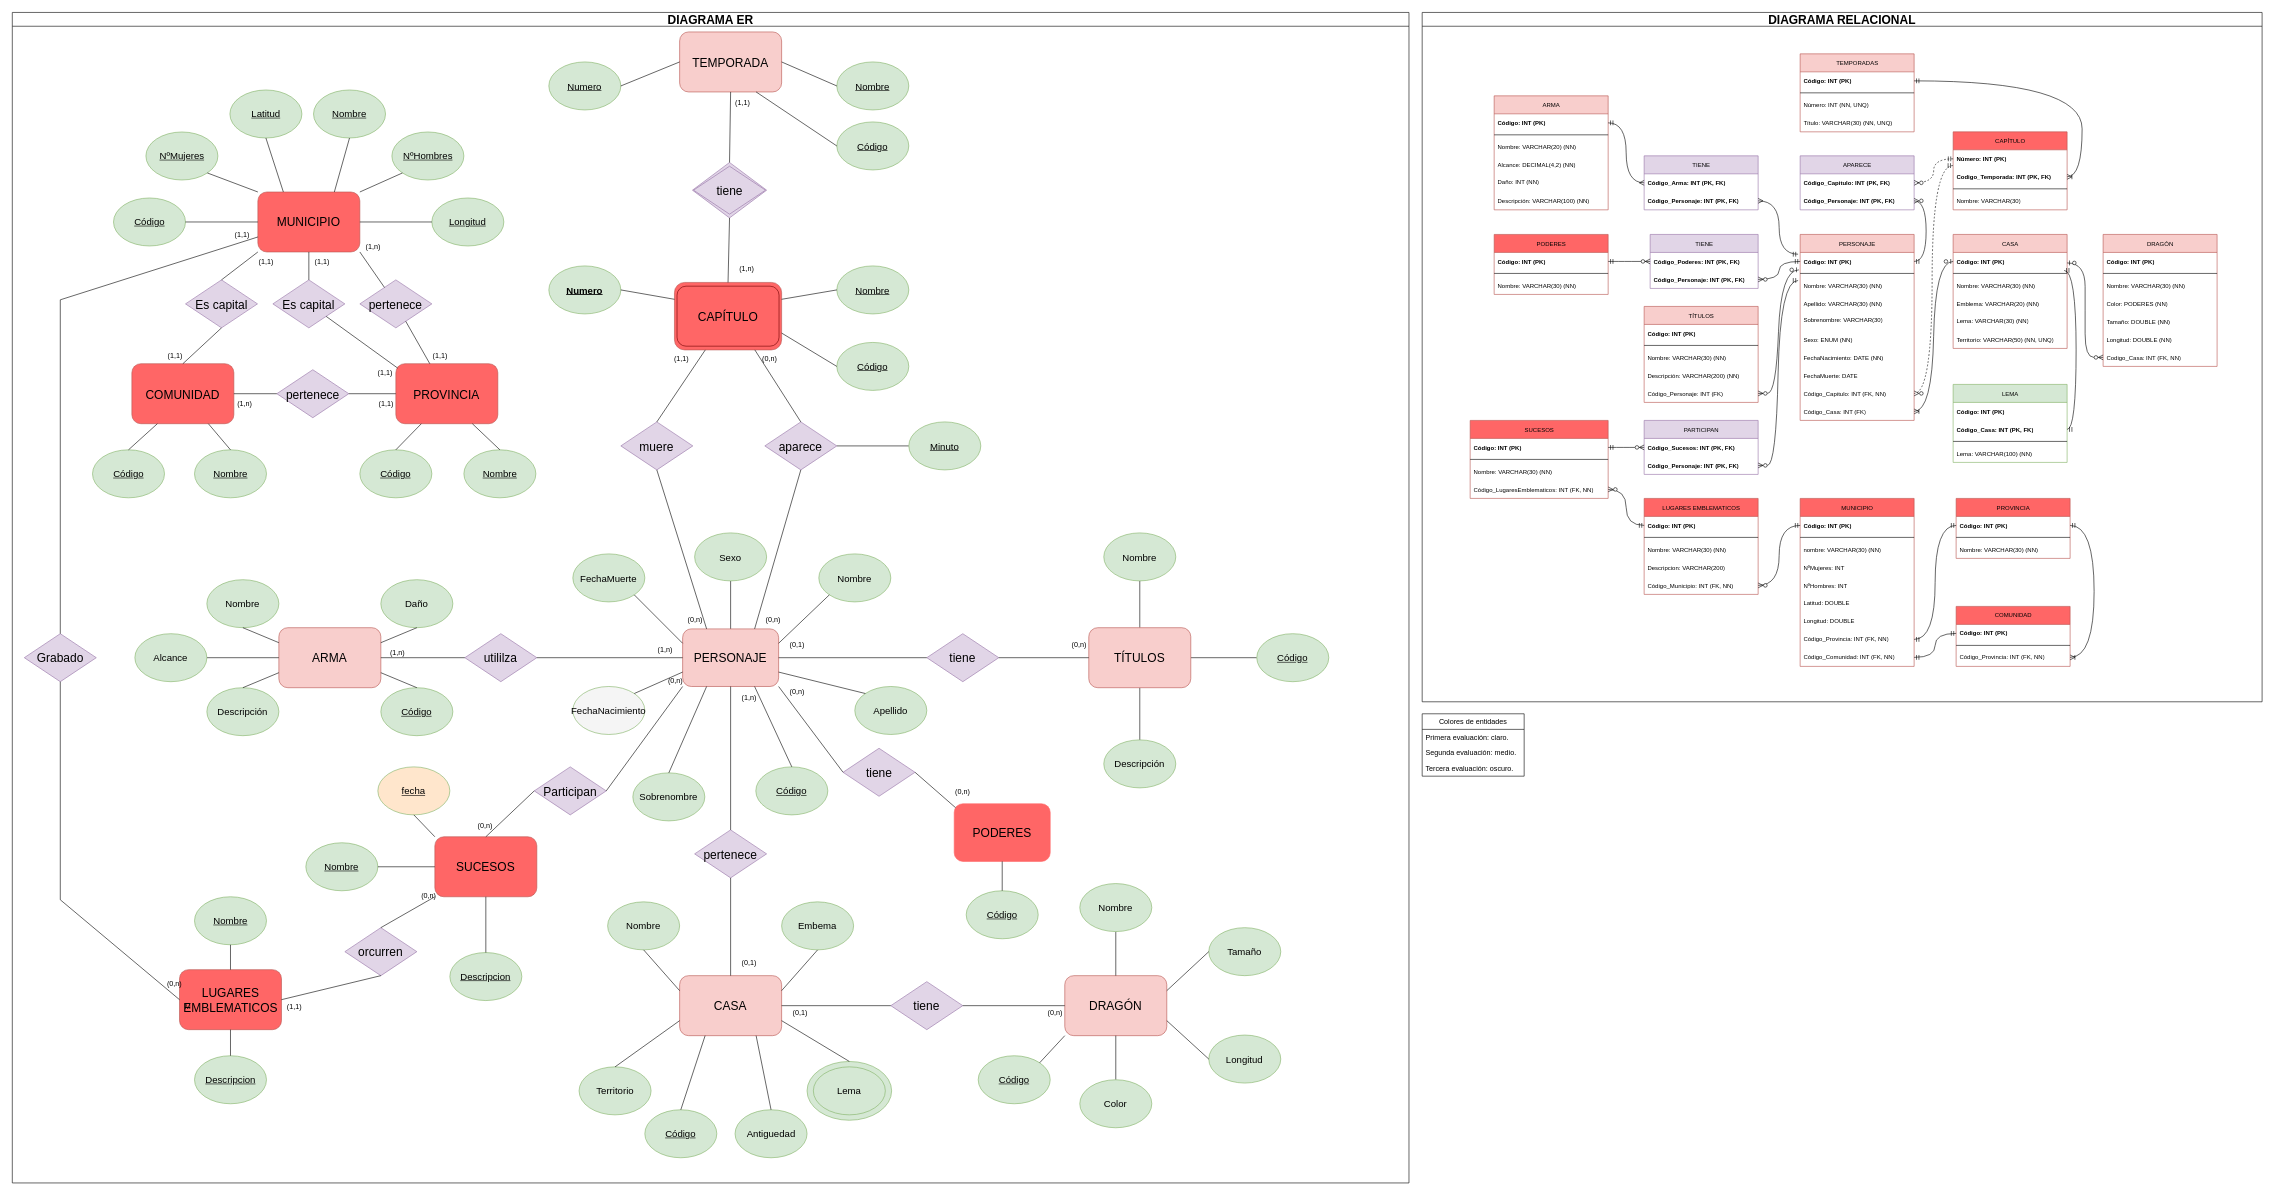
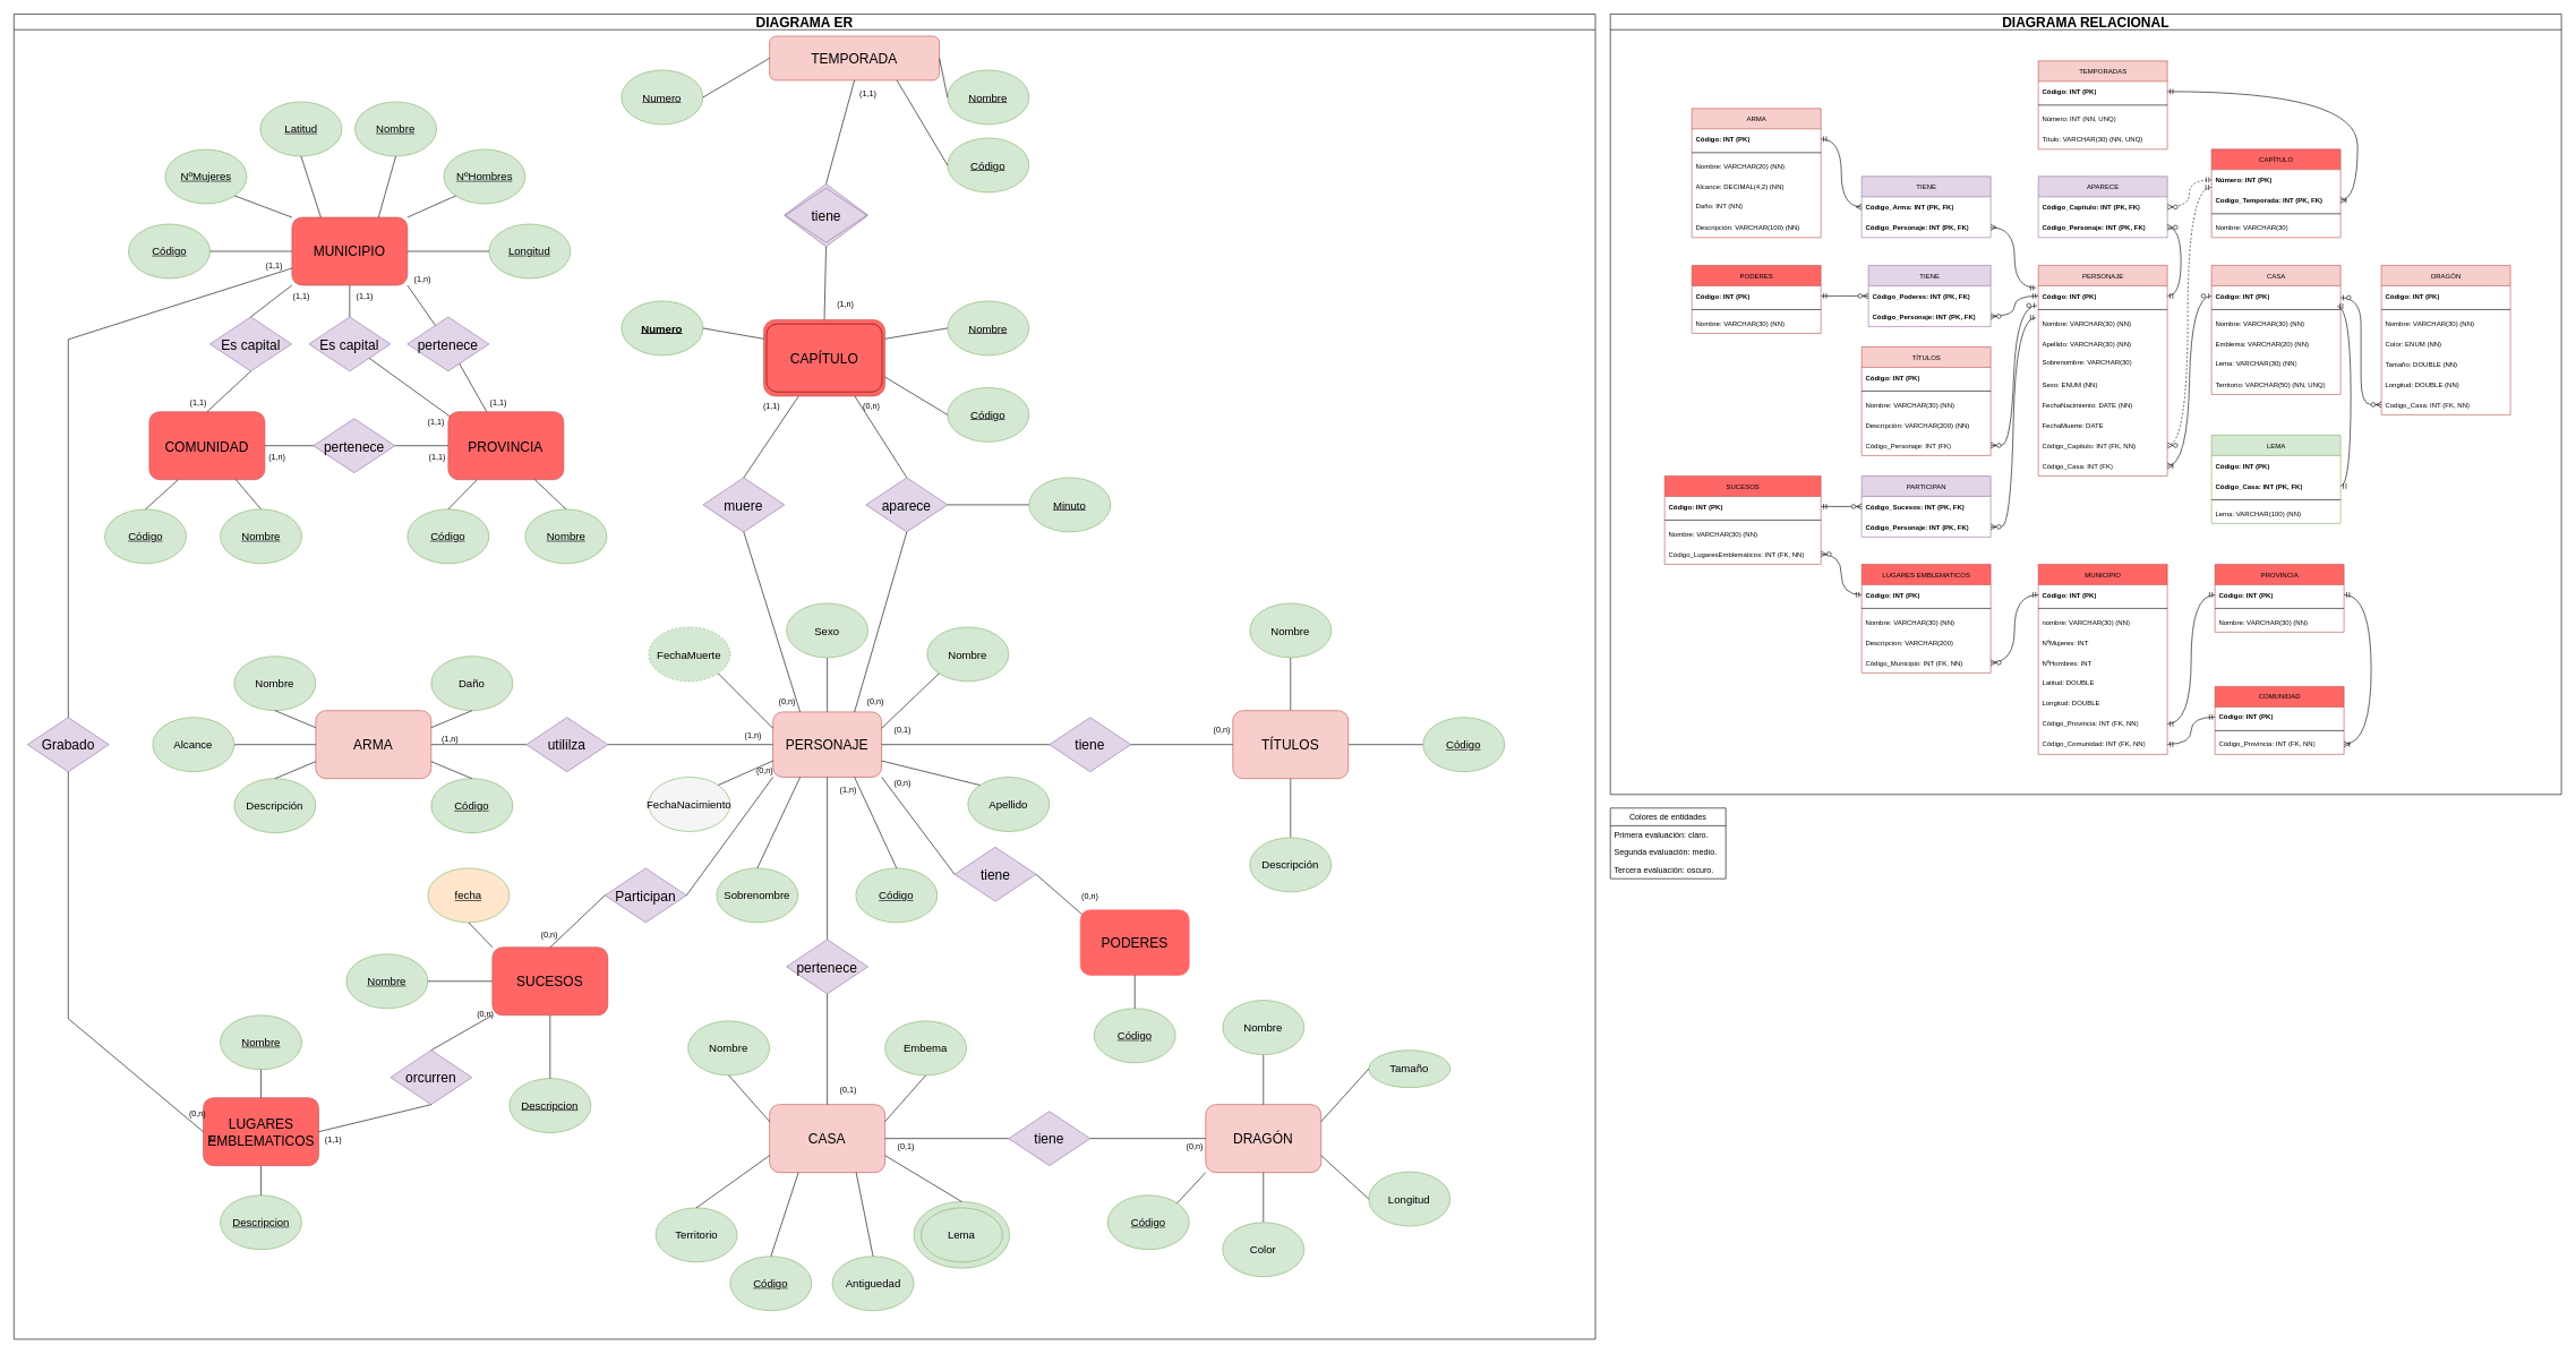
- <mxCell id="16" value="TEMPORADA" style="rounded=1;whiteSpace=wrap;html=1;fillColor=#f8cecc;strokeColor=#b85450;fontSize=20;" vertex="1" parent="2"><mxGeometry x="1112.31" y="32.5" width="170" height="100" as="geometry" /></mxCell>
+ <mxCell id="16" value="TEMPORADA" style="rounded=1;whiteSpace=wrap;html=1;fillColor=#f8cecc;strokeColor=#b85450;fontSize=20;" vertex="1" parent="2"><mxGeometry x="1112.31" y="32.5" width="250" height="65" as="geometry" /></mxCell>
- <mxCell id="210" value="Color: PODERES (NN)" style="text;strokeColor=none;fillColor=none;align=left;verticalAlign=middle;spacingLeft=4;spacingRight=4;overflow=hidden;points=[[0,0.5],[1,0.5]];portConstraint=eastwest;rotatable=0;labelBorderColor=none;fontSize=10;html=1;" vertex="1" parent="206"><mxGeometry y="100" width="190" height="30" as="geometry" /></mxCell>
+ <mxCell id="210" value="Color: ENUM (NN)" style="text;strokeColor=none;fillColor=none;align=left;verticalAlign=middle;spacingLeft=4;spacingRight=4;overflow=hidden;points=[[0,0.5],[1,0.5]];portConstraint=eastwest;rotatable=0;labelBorderColor=none;fontSize=10;html=1;" vertex="1" parent="206"><mxGeometry y="100" width="190" height="30" as="geometry" /></mxCell>
- <mxCell id="12" value="FechaMuerte" style="ellipse;whiteSpace=wrap;html=1;fillColor=#d5e8d4;strokeColor=#82b366;fontSize=16;" vertex="1" parent="2"><mxGeometry x="934.31" y="902.5" width="120" height="80" as="geometry" /></mxCell>
+ <mxCell id="12" value="FechaMuerte" style="ellipse;whiteSpace=wrap;html=1;fillColor=#d5e8d4;strokeColor=#82b366;fontSize=16;dashed=1;" vertex="1" parent="2"><mxGeometry x="934.31" y="902.5" width="120" height="80" as="geometry" /></mxCell>
- <mxCell id="44" value="Sobrenombre" style="ellipse;whiteSpace=wrap;html=1;fillColor=#d5e8d4;strokeColor=#82b366;fontSize=16;" vertex="1" parent="2"><mxGeometry x="1034.31" y="1267.5" width="120" height="80" as="geometry" /></mxCell>
+ <mxCell id="44" value="Sobrenombre" style="ellipse;whiteSpace=wrap;html=1;fillColor=#d5e8d4;strokeColor=#82b366;fontSize=16;" vertex="1" parent="2"><mxGeometry x="1034.31" y="1257.5" width="120" height="80" as="geometry" /></mxCell>
- <mxCell id="30" value="Tamaño" style="ellipse;whiteSpace=wrap;html=1;fillColor=#d5e8d4;strokeColor=#82b366;fontStyle=0;fontSize=16;" vertex="1" parent="2"><mxGeometry x="1994.31" y="1525.5" width="120" height="80" as="geometry" /></mxCell>
+ <mxCell id="30" value="Tamaño" style="ellipse;whiteSpace=wrap;html=1;fillColor=#d5e8d4;strokeColor=#82b366;fontStyle=0;fontSize=16;" vertex="1" parent="2"><mxGeometry x="1994.31" y="1525.5" width="120" height="55" as="geometry" /></mxCell>
